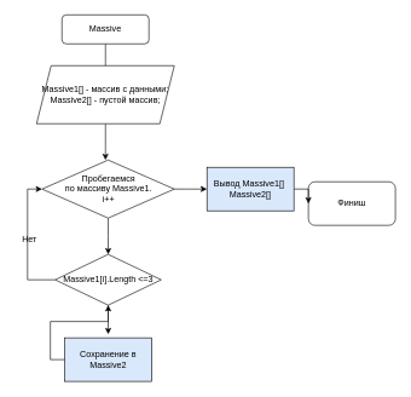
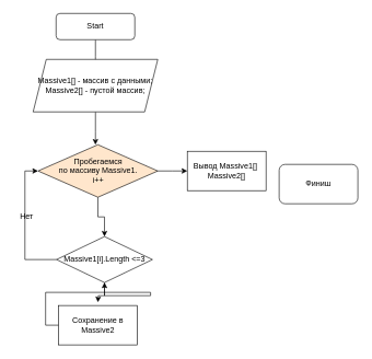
- <mxCell id="3" value="Massive" style="rounded=1;whiteSpace=wrap;html=1;fontSize=12;glass=0;strokeWidth=1;shadow=0;" parent="1" vertex="1"><mxGeometry x="85" y="20" width="120" height="40" as="geometry" /></mxCell>
+ <mxCell id="3" value="Start" style="rounded=1;whiteSpace=wrap;html=1;fontSize=12;glass=0;strokeWidth=1;shadow=0;" parent="1" vertex="1"><mxGeometry x="85" y="20" width="120" height="40" as="geometry" /></mxCell>
- <mxCell id="8" value="Пробегаемся &lt;br&gt;по массиву Massive1.&lt;br&gt;i++" style="rhombus;whiteSpace=wrap;html=1;" parent="1" vertex="1"><mxGeometry x="57.5" y="220" width="182.5" height="80" as="geometry" /></mxCell>
+ <mxCell id="8" value="Пробегаемся &lt;br&gt;по массиву Massive1.&lt;br&gt;i++" style="rhombus;whiteSpace=wrap;html=1;fillColor=#ffe6cc;" parent="1" vertex="1"><mxGeometry x="57.5" y="220" width="182.5" height="80" as="geometry" /></mxCell>
- <mxCell id="17" value="Вывод Massive1[]&amp;nbsp;&lt;br&gt;Massive2[]" style="rounded=0;whiteSpace=wrap;html=1;fillColor=#dae8fc;" parent="1" vertex="1"><mxGeometry x="285" y="230" width="120" height="60" as="geometry" /></mxCell>
+ <mxCell id="17" value="Вывод Massive1[]&amp;nbsp;&lt;br&gt;Massive2[]" style="rounded=0;whiteSpace=wrap;html=1;" parent="1" vertex="1"><mxGeometry x="285" y="230" width="120" height="60" as="geometry" /></mxCell>
- <mxCell id="16" style="edgeStyle=orthogonalEdgeStyle;rounded=0;orthogonalLoop=1;jettySize=auto;html=1;exitX=1;exitY=0.5;exitDx=0;exitDy=0;entryX=0;entryY=0.5;entryDx=0;entryDy=0;" parent="1" source="17" target="15" edge="1"><mxGeometry relative="1" as="geometry" /></mxCell>
- <mxCell id="11" value="Massive1[i].Length &amp;lt;=3" style="rhombus;whiteSpace=wrap;html=1;" parent="1" vertex="1"><mxGeometry x="75.63" y="350" width="146.25" height="70" as="geometry" /></mxCell>
+ <mxCell id="11" value="Massive1[i].Length &amp;lt;=3" style="rhombus;whiteSpace=wrap;html=1;" parent="1" vertex="1"><mxGeometry x="85.63" y="360" width="146.25" height="70" as="geometry" /></mxCell>
- <mxCell id="14" value="Сохранение в Massive2" style="rounded=0;whiteSpace=wrap;html=1;fillColor=#dae8fc;" parent="1" vertex="1"><mxGeometry x="89" y="465" width="120" height="60" as="geometry" /></mxCell>
+ <mxCell id="14" value="Сохранение в Massive2" style="rounded=0;whiteSpace=wrap;html=1;" parent="1" vertex="1"><mxGeometry x="89" y="465" width="120" height="60" as="geometry" /></mxCell>
